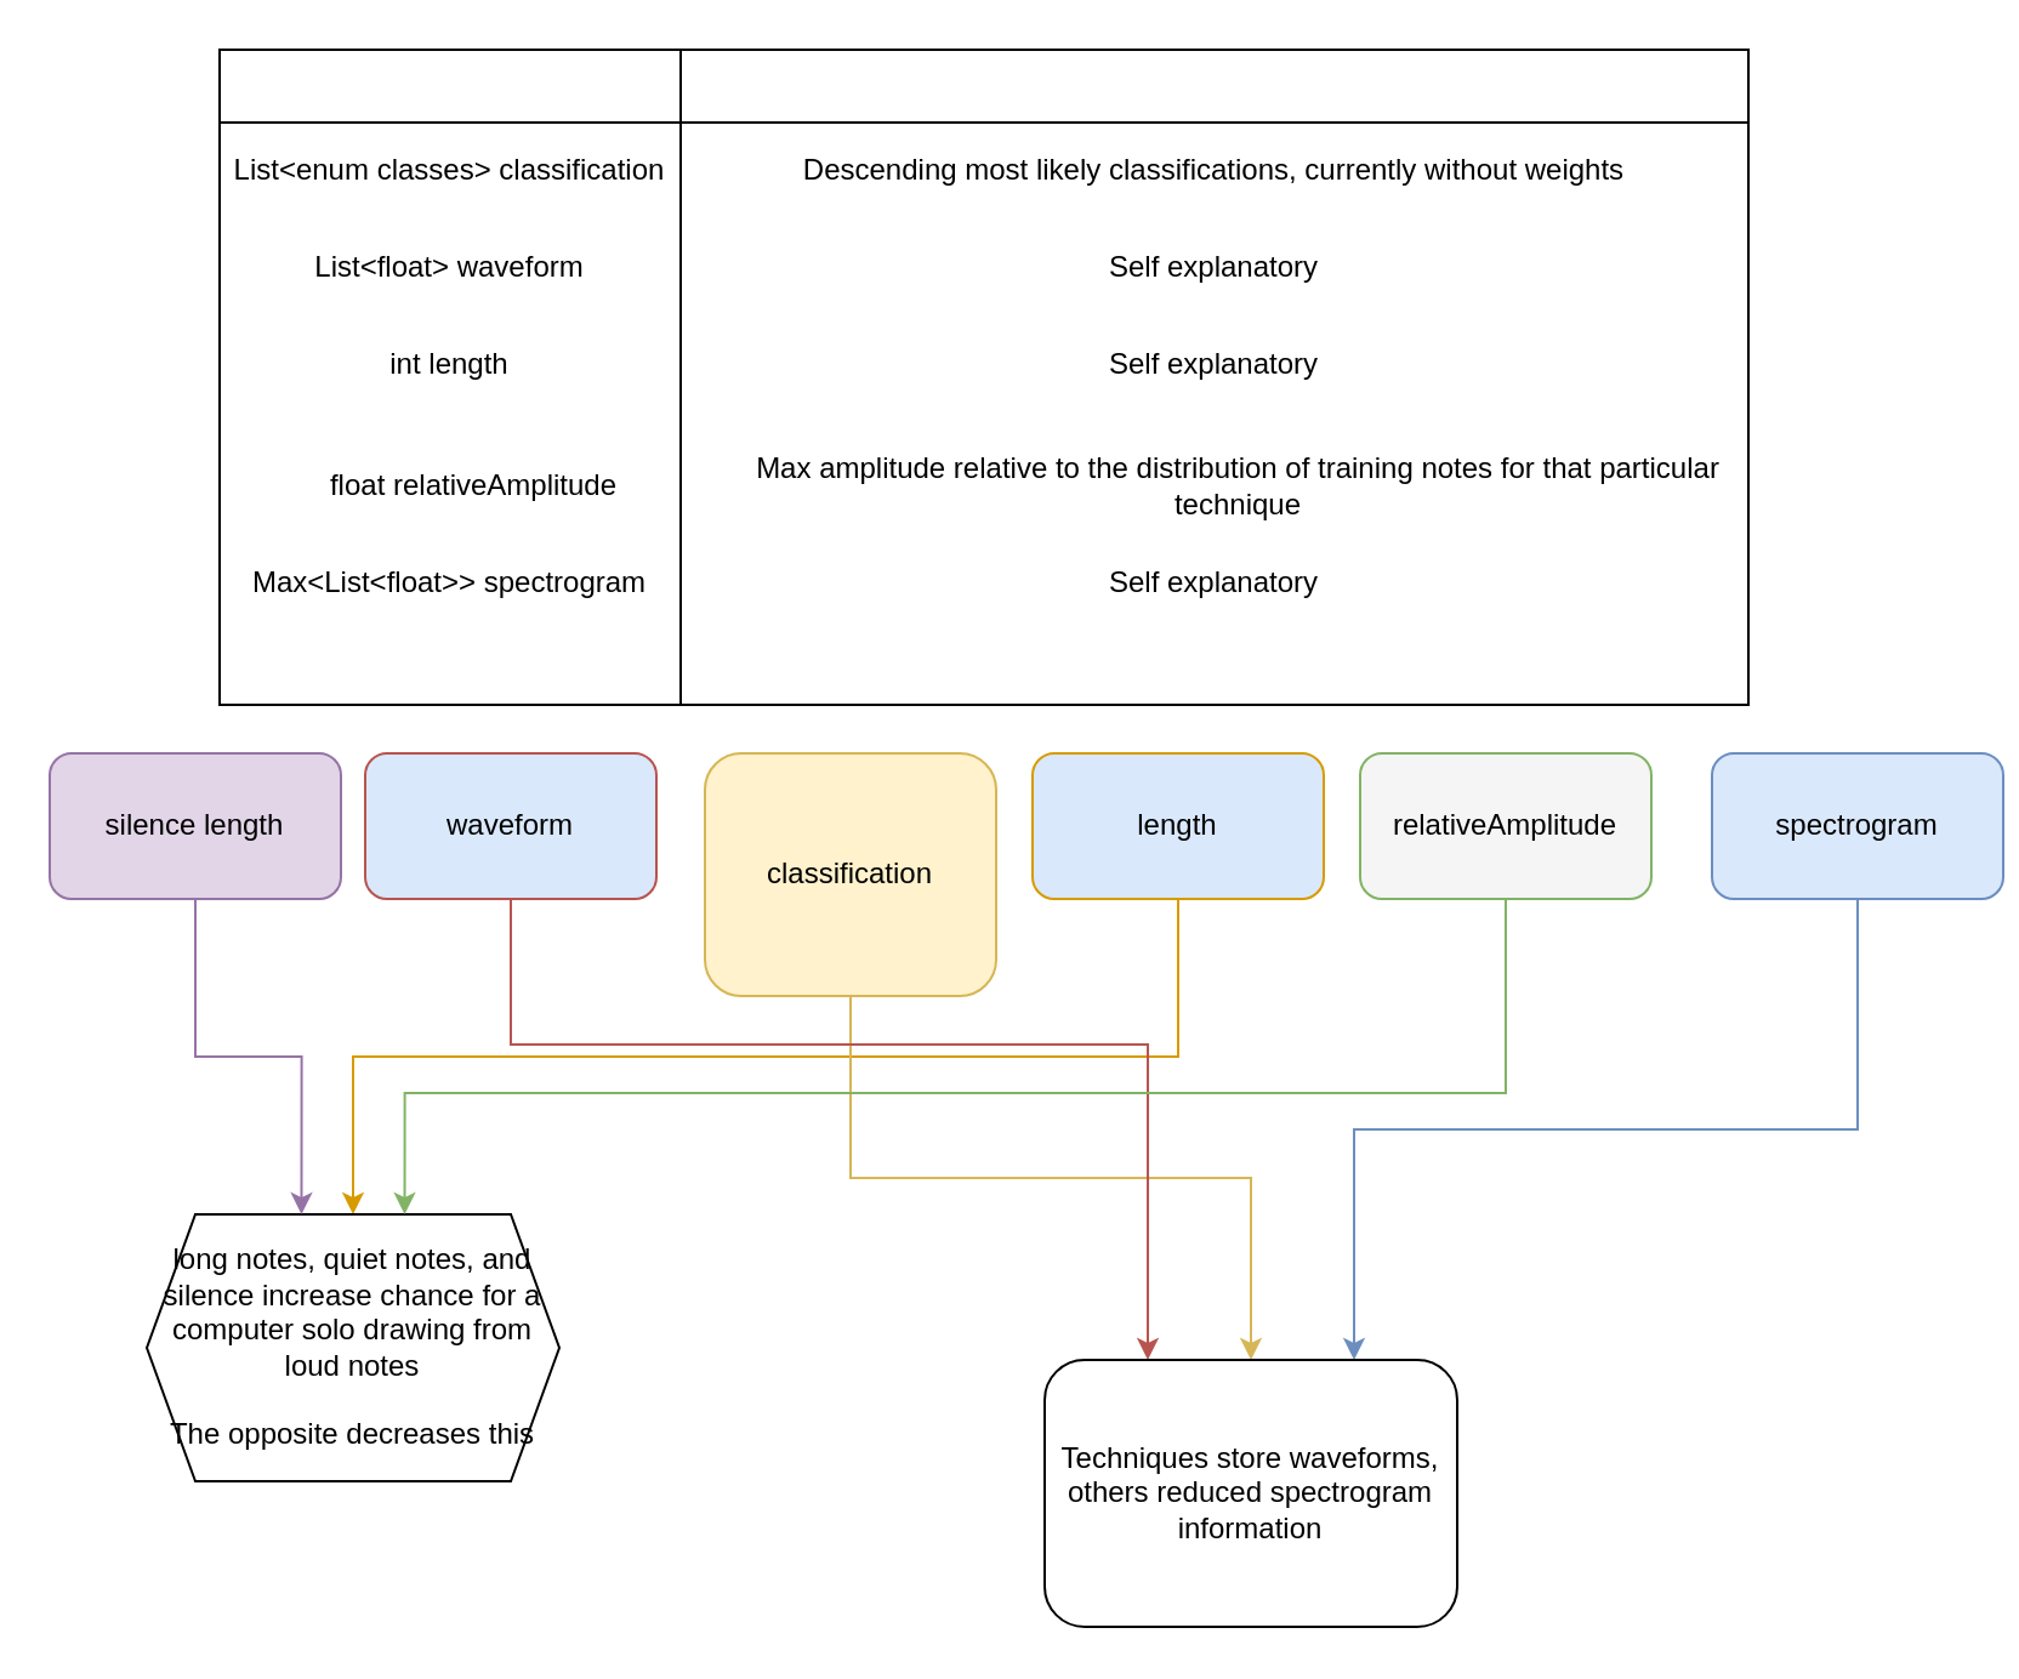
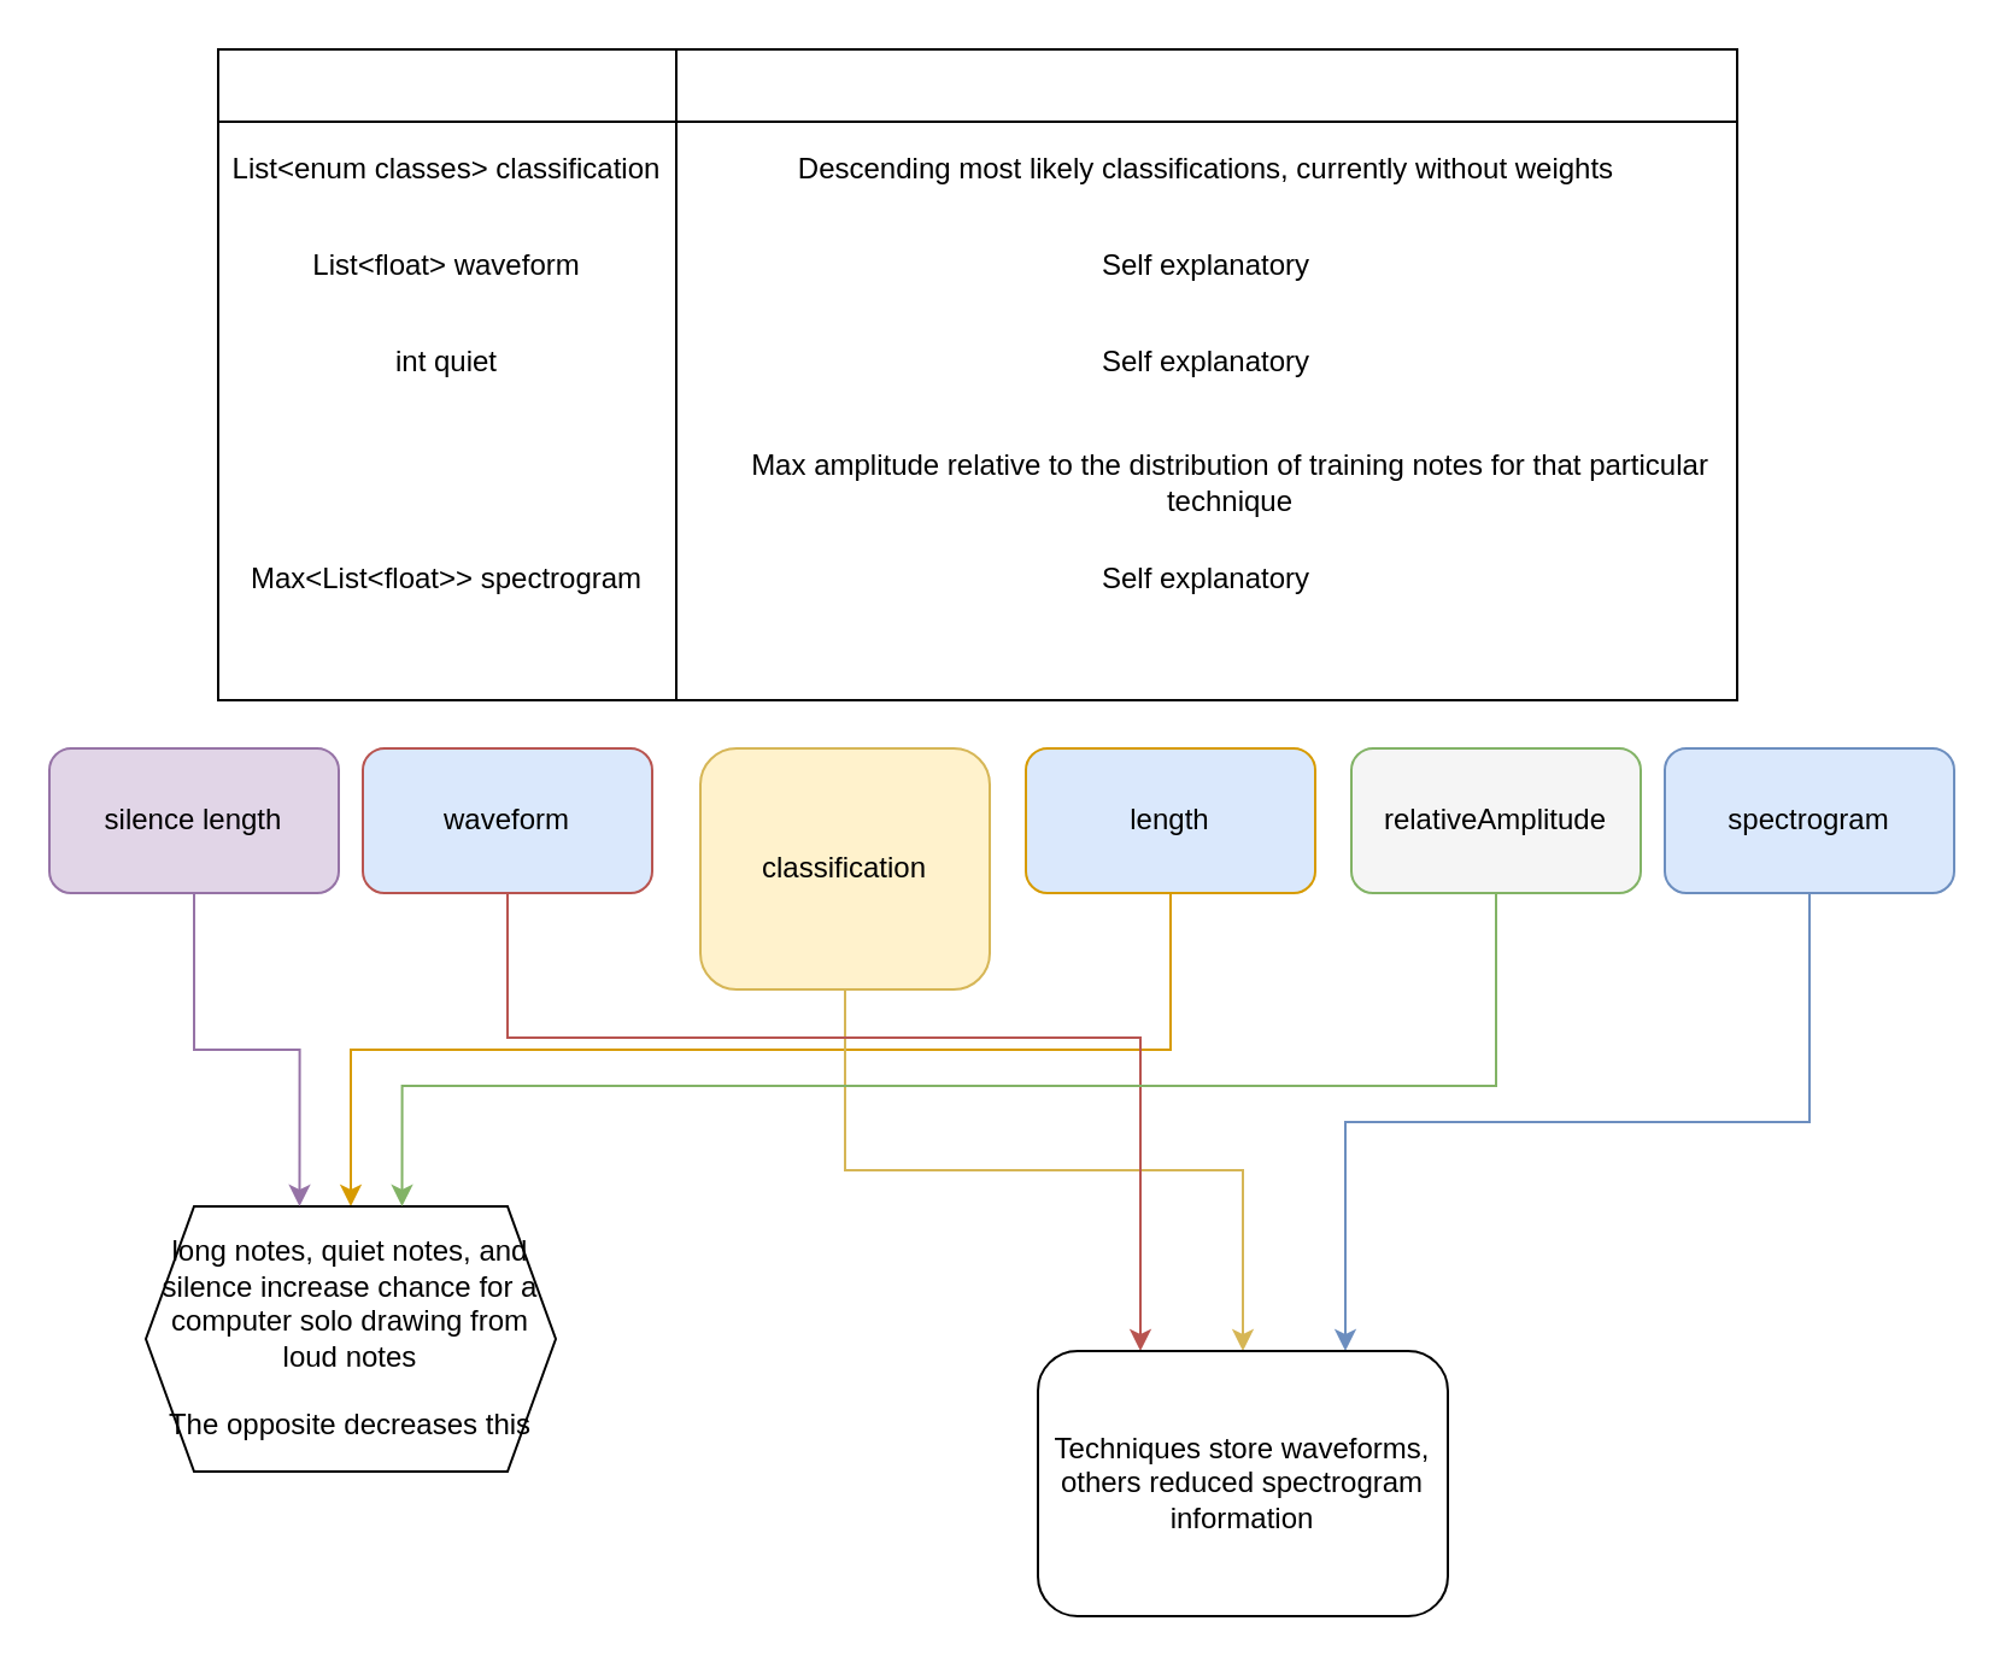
- <mxCell id="5" value="&lt;span style=&quot;text-align: left&quot;&gt;int length&lt;/span&gt;" style="text;html=1;strokeColor=none;fillColor=none;align=center;verticalAlign=middle;whiteSpace=wrap;rounded=0;" vertex="1" parent="1"><mxGeometry x="90" y="130" width="190" height="40" as="geometry" /></mxCell>
+ <mxCell id="5" value="&lt;span style=&quot;text-align: left&quot;&gt;int quiet&lt;/span&gt;" style="text;html=1;strokeColor=none;fillColor=none;align=center;verticalAlign=middle;whiteSpace=wrap;rounded=0;" vertex="1" parent="1"><mxGeometry x="90" y="130" width="190" height="40" as="geometry" /></mxCell>
- <mxCell id="16" value="&lt;span style=&quot;text-align: left&quot;&gt;float relativeAmplitude&lt;/span&gt;" style="text;html=1;strokeColor=none;fillColor=none;align=center;verticalAlign=middle;whiteSpace=wrap;rounded=0;" vertex="1" parent="1"><mxGeometry x="100" y="180" width="190" height="40" as="geometry" /></mxCell>
- <mxCell id="14" value="spectrogram" style="rounded=1;whiteSpace=wrap;html=1;fillColor=#dae8fc;strokeColor=#6c8ebf;" vertex="1" parent="1"><mxGeometry x="705" y="310" width="120" height="60" as="geometry" /></mxCell>
+ <mxCell id="14" value="spectrogram" style="rounded=1;whiteSpace=wrap;html=1;fillColor=#dae8fc;strokeColor=#6c8ebf;" vertex="1" parent="1"><mxGeometry x="690" y="310" width="120" height="60" as="geometry" /></mxCell>
